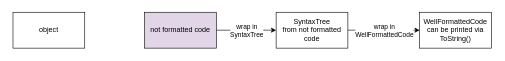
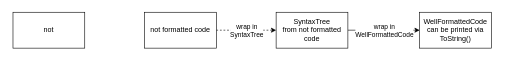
- <mxCell id="2" value="object" style="rounded=0;whiteSpace=wrap;html=1;" vertex="1" parent="1"><mxGeometry width="120" height="60" as="geometry" x="20" y="20" /></mxCell>
+ <mxCell id="2" value="not" style="rounded=0;whiteSpace=wrap;html=1;" vertex="1" parent="1"><mxGeometry width="120" height="60" as="geometry" x="20" y="20" /></mxCell>
- <mxCell id="5" value="not formatted code" style="rounded=0;whiteSpace=wrap;html=1;fillColor=#e1d5e7;" vertex="1" parent="1"><mxGeometry x="240" width="120" height="60" as="geometry" y="20" /></mxCell>
+ <mxCell id="5" value="not formatted code" style="rounded=0;whiteSpace=wrap;html=1;" vertex="1" parent="1"><mxGeometry x="240" width="120" height="60" as="geometry" y="20" /></mxCell>
- <mxCell id="3" style="edgeStyle=orthogonalEdgeStyle;rounded=0;orthogonalLoop=1;jettySize=auto;html=1;entryX=0;entryY=0.5;entryDx=0;entryDy=0;" edge="1" parent="1" source="5" target="8"><mxGeometry relative="1" as="geometry"><mxPoint x="460" y="50" as="targetPoint" /></mxGeometry></mxCell>
+ <mxCell id="3" style="edgeStyle=orthogonalEdgeStyle;rounded=0;orthogonalLoop=1;jettySize=auto;html=1;entryX=0;entryY=0.5;entryDx=0;entryDy=0;dashed=1;" edge="1" parent="1" source="5" target="8"><mxGeometry relative="1" as="geometry"><mxPoint x="460" y="50" as="targetPoint" /></mxGeometry></mxCell>
